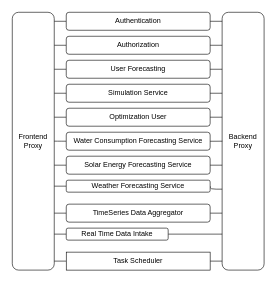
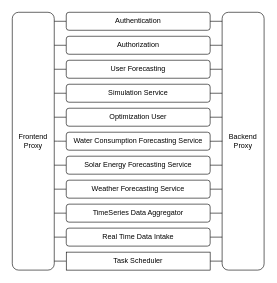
- <mxCell id="25" value="&lt;div style=&quot;text-align: left&quot;&gt;&lt;span&gt;Weather&amp;nbsp;&lt;/span&gt;&lt;span&gt;Forecasting Service&lt;/span&gt;&lt;/div&gt;" style="rounded=1;whiteSpace=wrap;html=1;" vertex="1" parent="1"><mxGeometry x="110" y="300" width="240" height="20" as="geometry" /></mxCell>
+ <mxCell id="25" value="&lt;div style=&quot;text-align: left&quot;&gt;&lt;span&gt;Weather&amp;nbsp;&lt;/span&gt;&lt;span&gt;Forecasting Service&lt;/span&gt;&lt;/div&gt;" style="rounded=1;whiteSpace=wrap;html=1;" vertex="1" parent="1"><mxGeometry x="110" y="300" width="240" height="30" as="geometry" /></mxCell>
- <mxCell id="31" value="&lt;div style=&quot;text-align: left&quot;&gt;Real Time Data Intake&lt;/div&gt;" style="rounded=1;whiteSpace=wrap;html=1;" vertex="1" parent="1"><mxGeometry x="110" y="380" width="170" height="20" as="geometry" /></mxCell>
+ <mxCell id="31" value="&lt;div style=&quot;text-align: left&quot;&gt;Real Time Data Intake&lt;/div&gt;" style="rounded=1;whiteSpace=wrap;html=1;" vertex="1" parent="1"><mxGeometry x="110" y="380" width="240" height="30" as="geometry" /></mxCell>
